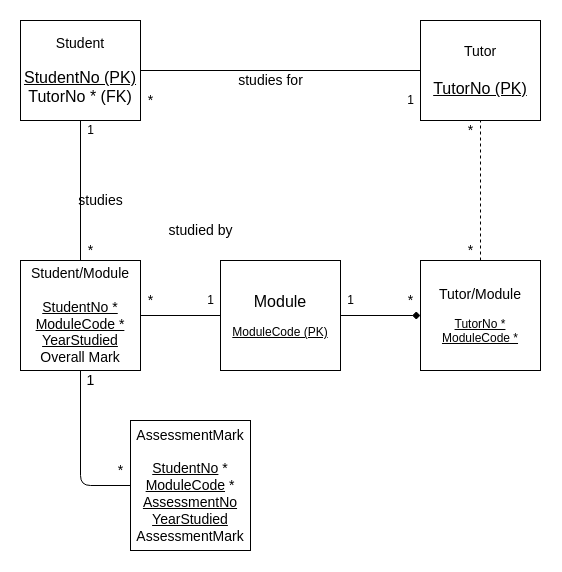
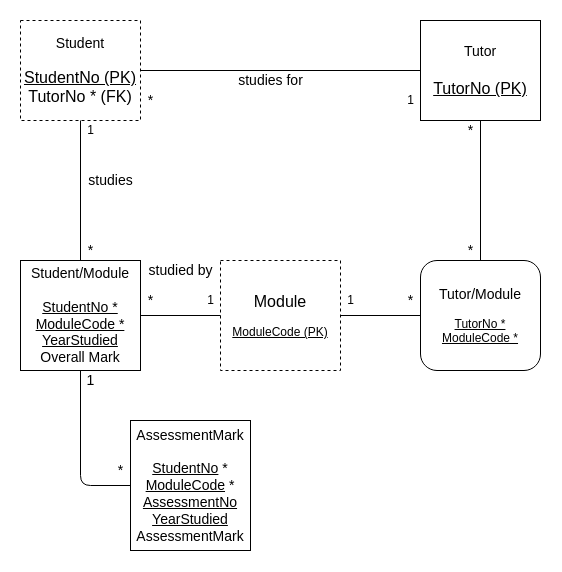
- <mxCell id="3" value="&lt;div&gt;&lt;font style=&quot;font-size: 14px&quot;&gt;Student&lt;/font&gt;&lt;/div&gt;&lt;div&gt;&lt;font style=&quot;font-size: 14px&quot;&gt;&lt;u&gt;&lt;br&gt;&lt;/u&gt;&lt;/font&gt;&lt;/div&gt;&lt;div&gt;&lt;font size=&quot;3&quot;&gt;&lt;u&gt;StudentNo (PK)&lt;/u&gt;&lt;br&gt;&lt;/font&gt;&lt;/div&gt;&lt;div&gt;&lt;font size=&quot;3&quot;&gt;TutorNo * (FK)&lt;br&gt;&lt;/font&gt;&lt;/div&gt;" style="rounded=0;whiteSpace=wrap;html=1;" parent="1" vertex="1"><mxGeometry x="20" y="20" width="120" height="100" as="geometry" /></mxCell>
+ <mxCell id="3" value="&lt;div&gt;&lt;font style=&quot;font-size: 14px&quot;&gt;Student&lt;/font&gt;&lt;/div&gt;&lt;div&gt;&lt;font style=&quot;font-size: 14px&quot;&gt;&lt;u&gt;&lt;br&gt;&lt;/u&gt;&lt;/font&gt;&lt;/div&gt;&lt;div&gt;&lt;font size=&quot;3&quot;&gt;&lt;u&gt;StudentNo (PK)&lt;/u&gt;&lt;br&gt;&lt;/font&gt;&lt;/div&gt;&lt;div&gt;&lt;font size=&quot;3&quot;&gt;TutorNo * (FK)&lt;br&gt;&lt;/font&gt;&lt;/div&gt;" style="rounded=0;whiteSpace=wrap;html=1;dashed=1;" parent="1" vertex="1"><mxGeometry x="20" y="20" width="120" height="100" as="geometry" /></mxCell>
- <mxCell id="7" value="" style="endArrow=none;html=1;entryX=0.5;entryY=1;entryDx=0;entryDy=0;exitX=0.5;exitY=0;exitDx=0;exitDy=0;dashed=1;" parent="1" source="4" target="2" edge="1"><mxGeometry width="50" height="50" relative="1" as="geometry"><mxPoint x="440" y="370" as="sourcePoint" /><mxPoint x="490" y="320" as="targetPoint" /></mxGeometry></mxCell>
+ <mxCell id="7" value="" style="endArrow=none;html=1;entryX=0.5;entryY=1;entryDx=0;entryDy=0;exitX=0.5;exitY=0;exitDx=0;exitDy=0;" parent="1" source="4" target="2" edge="1"><mxGeometry width="50" height="50" relative="1" as="geometry"><mxPoint x="440" y="370" as="sourcePoint" /><mxPoint x="490" y="320" as="targetPoint" /></mxGeometry></mxCell>
- <mxCell id="24" value="&lt;font style=&quot;font-size: 14px&quot;&gt;studies&lt;/font&gt;" style="text;html=1;align=center;verticalAlign=middle;resizable=0;points=[];autosize=1;" parent="1" vertex="1"><mxGeometry x="70" y="190" width="60" height="20" as="geometry" /></mxCell>
+ <mxCell id="24" value="&lt;font style=&quot;font-size: 14px&quot;&gt;studies&lt;/font&gt;" style="text;html=1;align=center;verticalAlign=middle;resizable=0;points=[];autosize=1;" parent="1" vertex="1"><mxGeometry x="80" y="170" width="60" height="20" as="geometry" /></mxCell>
- <mxCell id="23" value="&lt;font style=&quot;font-size: 14px&quot;&gt;studied by&lt;/font&gt;" style="text;html=1;align=center;verticalAlign=middle;resizable=0;points=[];autosize=1;" parent="1" vertex="1"><mxGeometry x="160" y="220" width="80" height="20" as="geometry" /></mxCell>
+ <mxCell id="23" value="&lt;font style=&quot;font-size: 14px&quot;&gt;studied by&lt;/font&gt;" style="text;html=1;align=center;verticalAlign=middle;resizable=0;points=[];autosize=1;" parent="1" vertex="1"><mxGeometry x="140" y="260" width="80" height="20" as="geometry" /></mxCell>
- <mxCell id="6" value="&lt;div&gt;&lt;font size=&quot;3&quot;&gt;Module&lt;br&gt;&lt;/font&gt;&lt;/div&gt;&lt;div&gt;&lt;br&gt;&lt;/div&gt;&lt;div&gt;&lt;u&gt;ModuleCode (PK)&lt;/u&gt;&lt;br&gt;&lt;/div&gt;" style="rounded=0;whiteSpace=wrap;html=1;" parent="1" vertex="1"><mxGeometry x="220" y="260" width="120" height="110" as="geometry" /></mxCell>
+ <mxCell id="6" value="&lt;div&gt;&lt;font size=&quot;3&quot;&gt;Module&lt;br&gt;&lt;/font&gt;&lt;/div&gt;&lt;div&gt;&lt;br&gt;&lt;/div&gt;&lt;div&gt;&lt;u&gt;ModuleCode (PK)&lt;/u&gt;&lt;br&gt;&lt;/div&gt;" style="rounded=0;whiteSpace=wrap;html=1;dashed=1;" parent="1" vertex="1"><mxGeometry x="220" y="260" width="120" height="110" as="geometry" /></mxCell>
- <mxCell id="8" value="" style="endArrow=diamond;html=1;entryX=0;entryY=0.5;entryDx=0;entryDy=0;exitX=1;exitY=0.5;exitDx=0;exitDy=0;" parent="1" source="6" target="4" edge="1"><mxGeometry width="50" height="50" relative="1" as="geometry"><mxPoint x="280" y="360" as="sourcePoint" /><mxPoint x="330" y="310" as="targetPoint" /></mxGeometry></mxCell>
+ <mxCell id="8" value="" style="endArrow=none;html=1;entryX=0;entryY=0.5;entryDx=0;entryDy=0;exitX=1;exitY=0.5;exitDx=0;exitDy=0;" parent="1" source="6" target="4" edge="1"><mxGeometry width="50" height="50" relative="1" as="geometry"><mxPoint x="280" y="360" as="sourcePoint" /><mxPoint x="330" y="310" as="targetPoint" /></mxGeometry></mxCell>
- <mxCell id="4" value="&lt;div&gt;&lt;font style=&quot;font-size: 14px&quot;&gt;Tutor/Module&lt;br&gt;&lt;/font&gt;&lt;/div&gt;&lt;div&gt;&lt;br&gt;&lt;/div&gt;&lt;div&gt;&lt;u&gt;TutorNo *&lt;br&gt;&lt;/u&gt;&lt;/div&gt;&lt;u&gt;ModuleCode *&lt;/u&gt;" style="rounded=0;whiteSpace=wrap;html=1;" parent="1" vertex="1"><mxGeometry x="420" y="260" width="120" height="110" as="geometry" /></mxCell>
+ <mxCell id="4" value="&lt;div&gt;&lt;font style=&quot;font-size: 14px&quot;&gt;Tutor/Module&lt;br&gt;&lt;/font&gt;&lt;/div&gt;&lt;div&gt;&lt;br&gt;&lt;/div&gt;&lt;div&gt;&lt;u&gt;TutorNo *&lt;br&gt;&lt;/u&gt;&lt;/div&gt;&lt;u&gt;ModuleCode *&lt;/u&gt;" style="whiteSpace=wrap;html=1;rounded=1;" parent="1" vertex="1"><mxGeometry x="420" y="260" width="120" height="110" as="geometry" /></mxCell>
